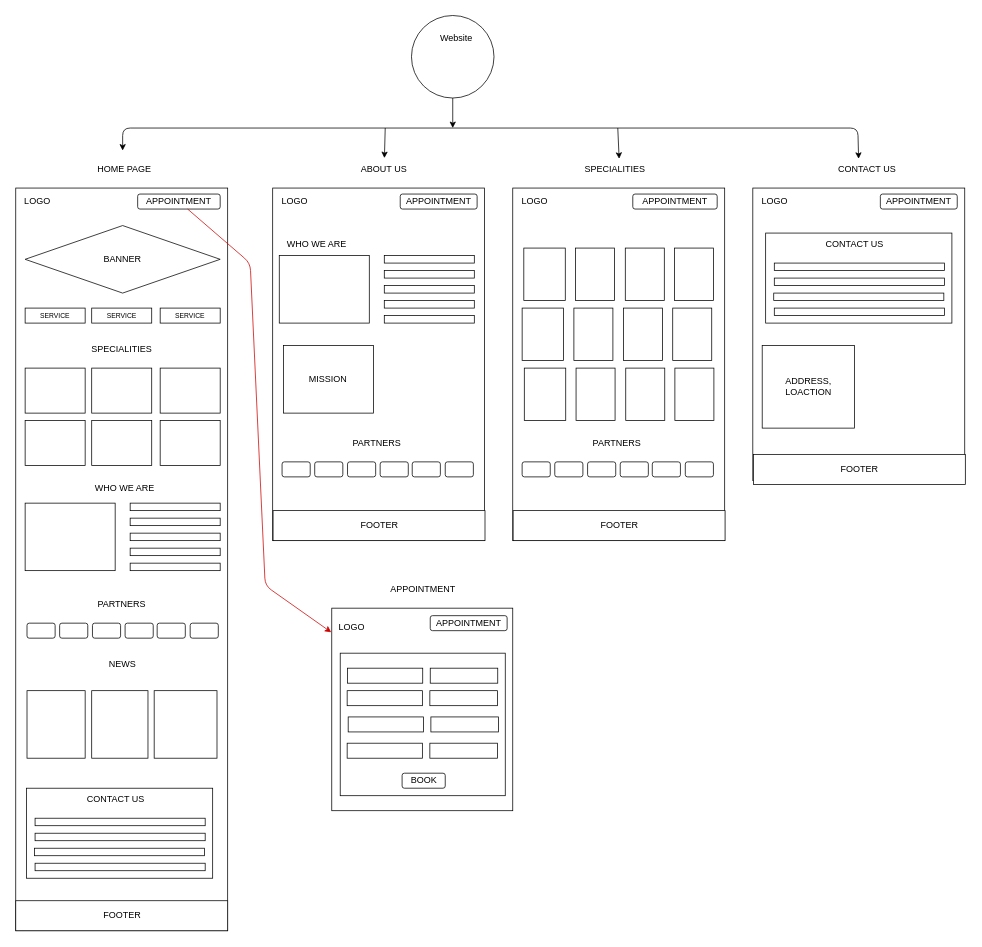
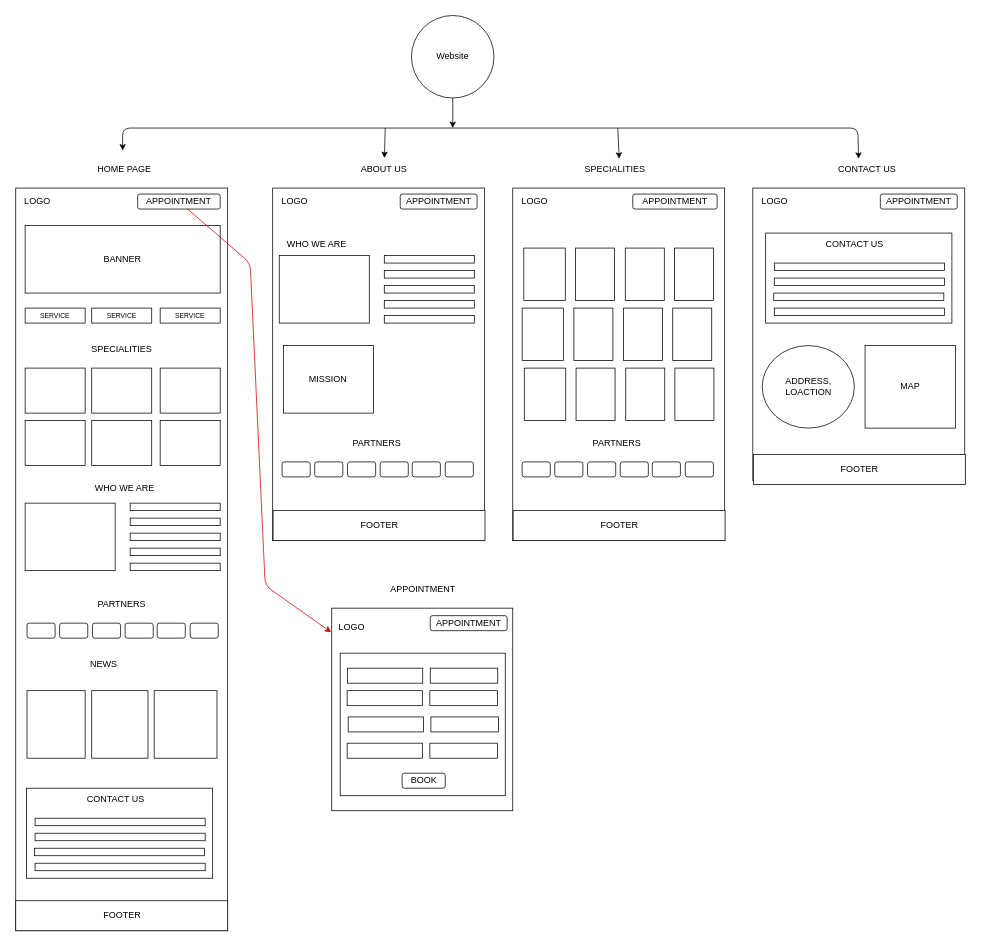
- <mxCell id="3" value="Website" style="text;html=1;align=center;verticalAlign=middle;whiteSpace=wrap;rounded=0;" vertex="1" parent="1"><mxGeometry x="578" y="35" width="60" height="30" as="geometry" /></mxCell>
+ <mxCell id="3" value="Website" style="text;html=1;align=center;verticalAlign=middle;whiteSpace=wrap;rounded=0;" vertex="1" parent="1"><mxGeometry x="573" y="60" width="60" height="30" as="geometry" /></mxCell>
- <mxCell id="8" value="BANNER" style="rhombus;whiteSpace=wrap;html=1;" vertex="1" parent="1"><mxGeometry x="33" y="300" width="260" height="90" as="geometry" /></mxCell>
+ <mxCell id="8" value="BANNER" style="rounded=0;whiteSpace=wrap;html=1;" vertex="1" parent="1"><mxGeometry x="33" y="300" width="260" height="90" as="geometry" /></mxCell>
- <mxCell id="101" value="ADDRESS,&lt;div&gt;LOACTION&lt;/div&gt;" style="rounded=0;whiteSpace=wrap;html=1;" vertex="1" parent="1"><mxGeometry x="1015.5" y="460" width="122.87" height="110" as="geometry" /></mxCell>
+ <mxCell id="101" value="ADDRESS,&lt;div&gt;LOACTION&lt;/div&gt;" style="ellipse;whiteSpace=wrap;html=1;" vertex="1" parent="1"><mxGeometry x="1015.5" y="460" width="122.87" height="110" as="geometry" /></mxCell>
+ <mxCell id="102" value="MAP" style="rounded=0;whiteSpace=wrap;html=1;" vertex="1" parent="1"><mxGeometry x="1152.63" y="460" width="120.37" height="110" as="geometry" /></mxCell>
- <mxCell id="35" value="NEWS" style="text;html=1;align=center;verticalAlign=middle;whiteSpace=wrap;rounded=0;" vertex="1" parent="1"><mxGeometry x="113" y="870" width="100" height="30" as="geometry" /></mxCell>
+ <mxCell id="35" value="NEWS" style="text;html=1;align=center;verticalAlign=middle;whiteSpace=wrap;rounded=0;" vertex="1" parent="1"><mxGeometry x="88" y="870" width="100" height="30" as="geometry" /></mxCell>
